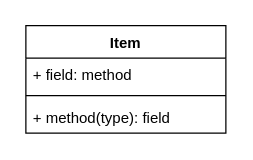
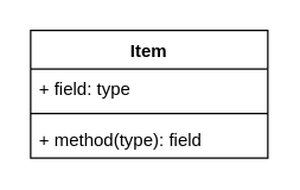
- <mxCell id="3" value="+ field: method" style="text;strokeColor=none;fillColor=none;align=left;verticalAlign=top;spacingLeft=4;spacingRight=4;overflow=hidden;rotatable=0;points=[[0,0.5],[1,0.5]];portConstraint=eastwest;" vertex="1" parent="2"><mxGeometry y="26" width="160" height="26" as="geometry" /></mxCell>
+ <mxCell id="3" value="+ field: type" style="text;strokeColor=none;fillColor=none;align=left;verticalAlign=top;spacingLeft=4;spacingRight=4;overflow=hidden;rotatable=0;points=[[0,0.5],[1,0.5]];portConstraint=eastwest;" vertex="1" parent="2"><mxGeometry y="26" width="160" height="26" as="geometry" /></mxCell>
